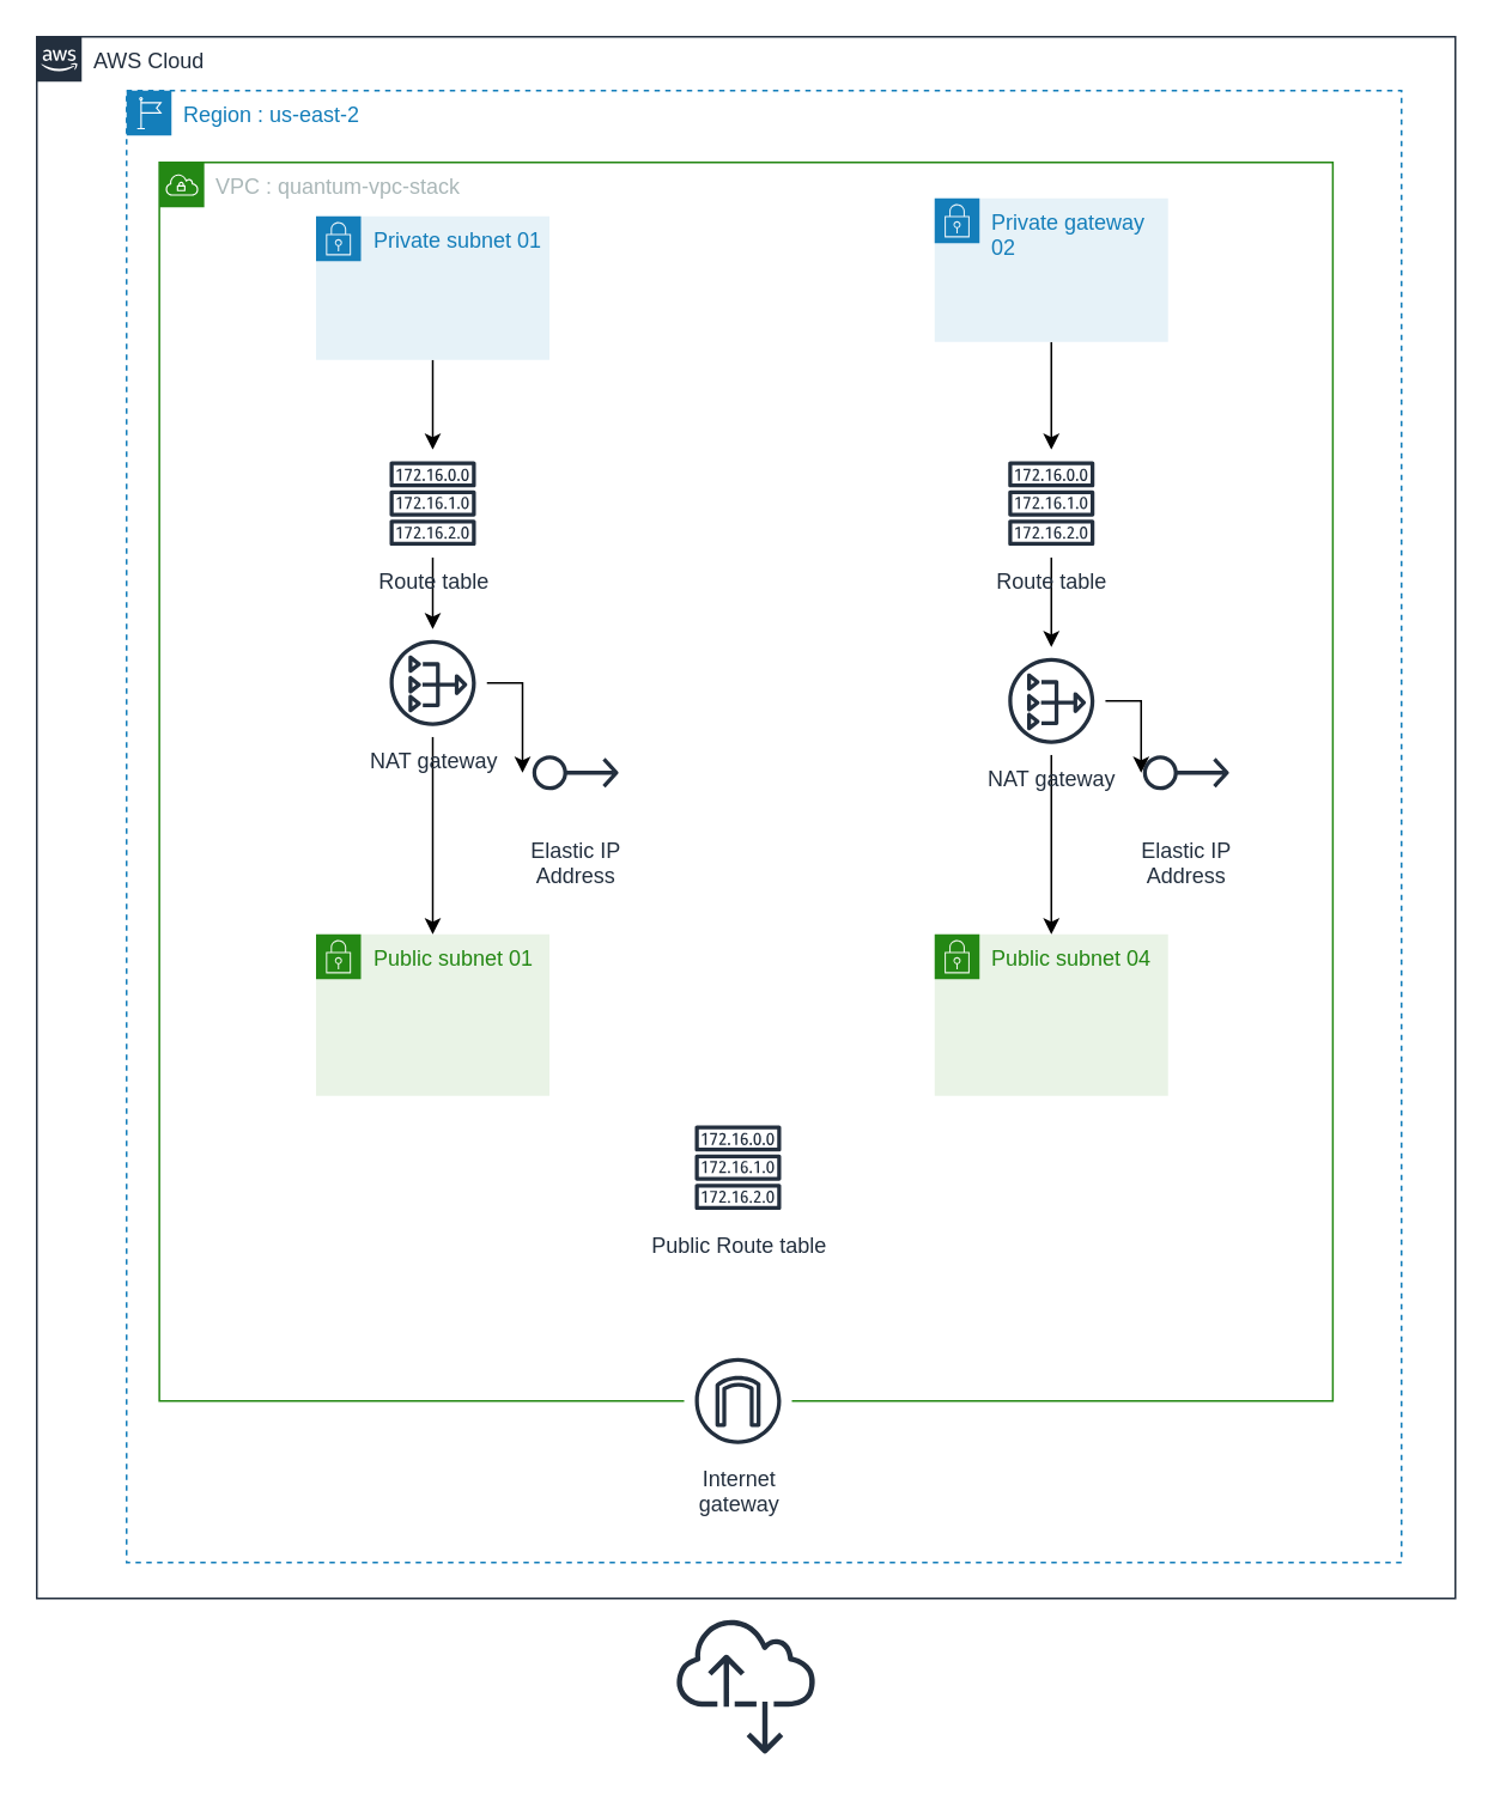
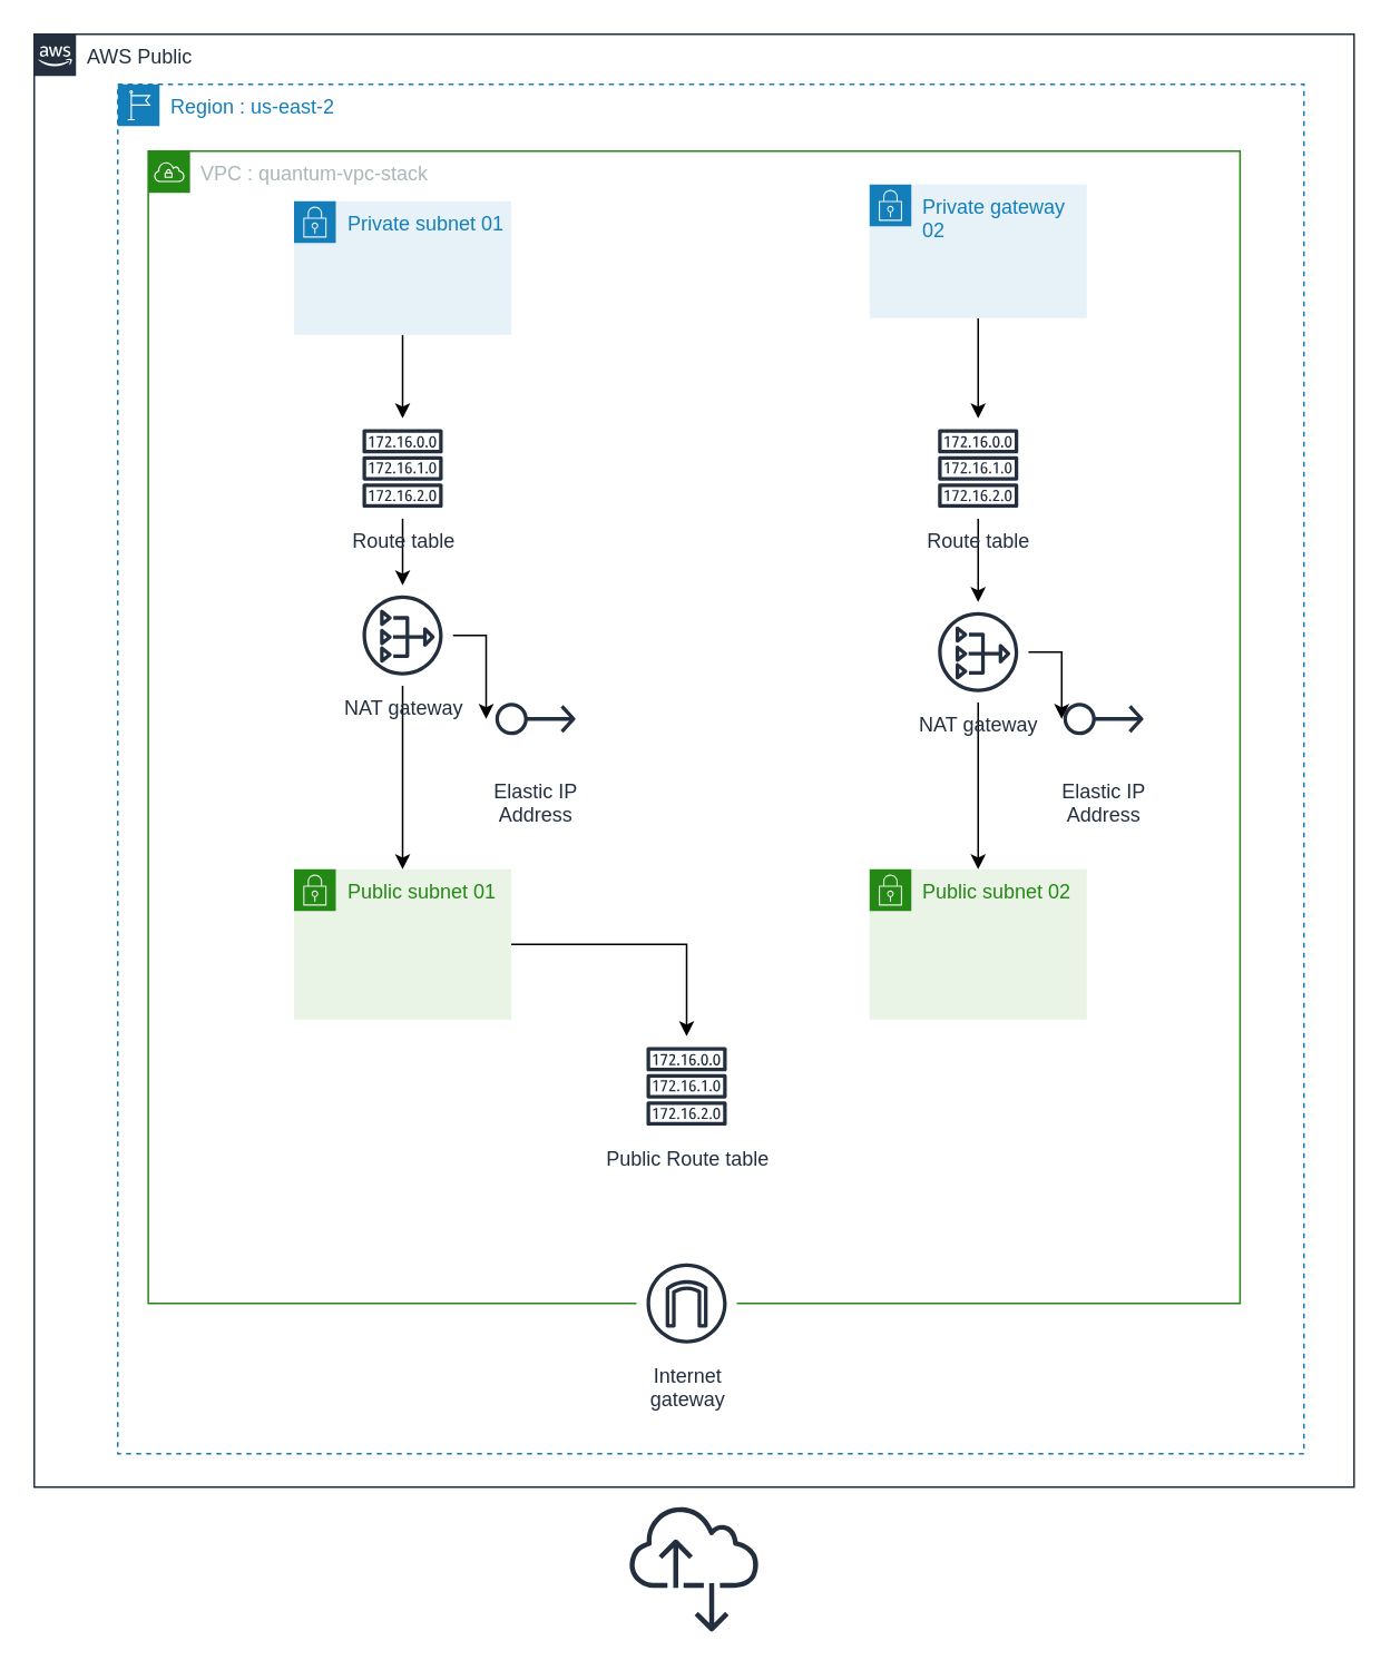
- <mxCell id="2" value="AWS Cloud" style="points=[[0,0],[0.25,0],[0.5,0],[0.75,0],[1,0],[1,0.25],[1,0.5],[1,0.75],[1,1],[0.75,1],[0.5,1],[0.25,1],[0,1],[0,0.75],[0,0.5],[0,0.25]];outlineConnect=0;gradientColor=none;html=1;whiteSpace=wrap;fontSize=12;fontStyle=0;shape=mxgraph.aws4.group;grIcon=mxgraph.aws4.group_aws_cloud_alt;strokeColor=#232F3E;fillColor=none;verticalAlign=top;align=left;spacingLeft=30;fontColor=#232F3E;dashed=0;" parent="1" vertex="1"><mxGeometry x="20" y="20" width="790" height="870" as="geometry" /></mxCell>
+ <mxCell id="2" value="AWS Public" style="points=[[0,0],[0.25,0],[0.5,0],[0.75,0],[1,0],[1,0.25],[1,0.5],[1,0.75],[1,1],[0.75,1],[0.5,1],[0.25,1],[0,1],[0,0.75],[0,0.5],[0,0.25]];outlineConnect=0;gradientColor=none;html=1;whiteSpace=wrap;fontSize=12;fontStyle=0;shape=mxgraph.aws4.group;grIcon=mxgraph.aws4.group_aws_cloud_alt;strokeColor=#232F3E;fillColor=none;verticalAlign=top;align=left;spacingLeft=30;fontColor=#232F3E;dashed=0;" parent="1" vertex="1"><mxGeometry x="20" y="20" width="790" height="870" as="geometry" /></mxCell>
- <mxCell id="12" value="Public subnet 04" style="points=[[0,0],[0.25,0],[0.5,0],[0.75,0],[1,0],[1,0.25],[1,0.5],[1,0.75],[1,1],[0.75,1],[0.5,1],[0.25,1],[0,1],[0,0.75],[0,0.5],[0,0.25]];outlineConnect=0;gradientColor=none;html=1;whiteSpace=wrap;fontSize=12;fontStyle=0;shape=mxgraph.aws4.group;grIcon=mxgraph.aws4.group_security_group;grStroke=0;strokeColor=#248814;fillColor=#E9F3E6;verticalAlign=top;align=left;spacingLeft=30;fontColor=#248814;dashed=0;" parent="1" vertex="1"><mxGeometry x="520" y="520" width="130" height="90" as="geometry" /></mxCell>
+ <mxCell id="12" value="Public subnet 02" style="points=[[0,0],[0.25,0],[0.5,0],[0.75,0],[1,0],[1,0.25],[1,0.5],[1,0.75],[1,1],[0.75,1],[0.5,1],[0.25,1],[0,1],[0,0.75],[0,0.5],[0,0.25]];outlineConnect=0;gradientColor=none;html=1;whiteSpace=wrap;fontSize=12;fontStyle=0;shape=mxgraph.aws4.group;grIcon=mxgraph.aws4.group_security_group;grStroke=0;strokeColor=#248814;fillColor=#E9F3E6;verticalAlign=top;align=left;spacingLeft=30;fontColor=#248814;dashed=0;" parent="1" vertex="1"><mxGeometry x="520" y="520" width="130" height="90" as="geometry" /></mxCell>
+ <mxCell id="7" value="" style="edgeStyle=orthogonalEdgeStyle;rounded=0;orthogonalLoop=1;jettySize=auto;html=1;" edge="1" parent="1" source="8" target="25"><mxGeometry relative="1" as="geometry" /></mxCell>
